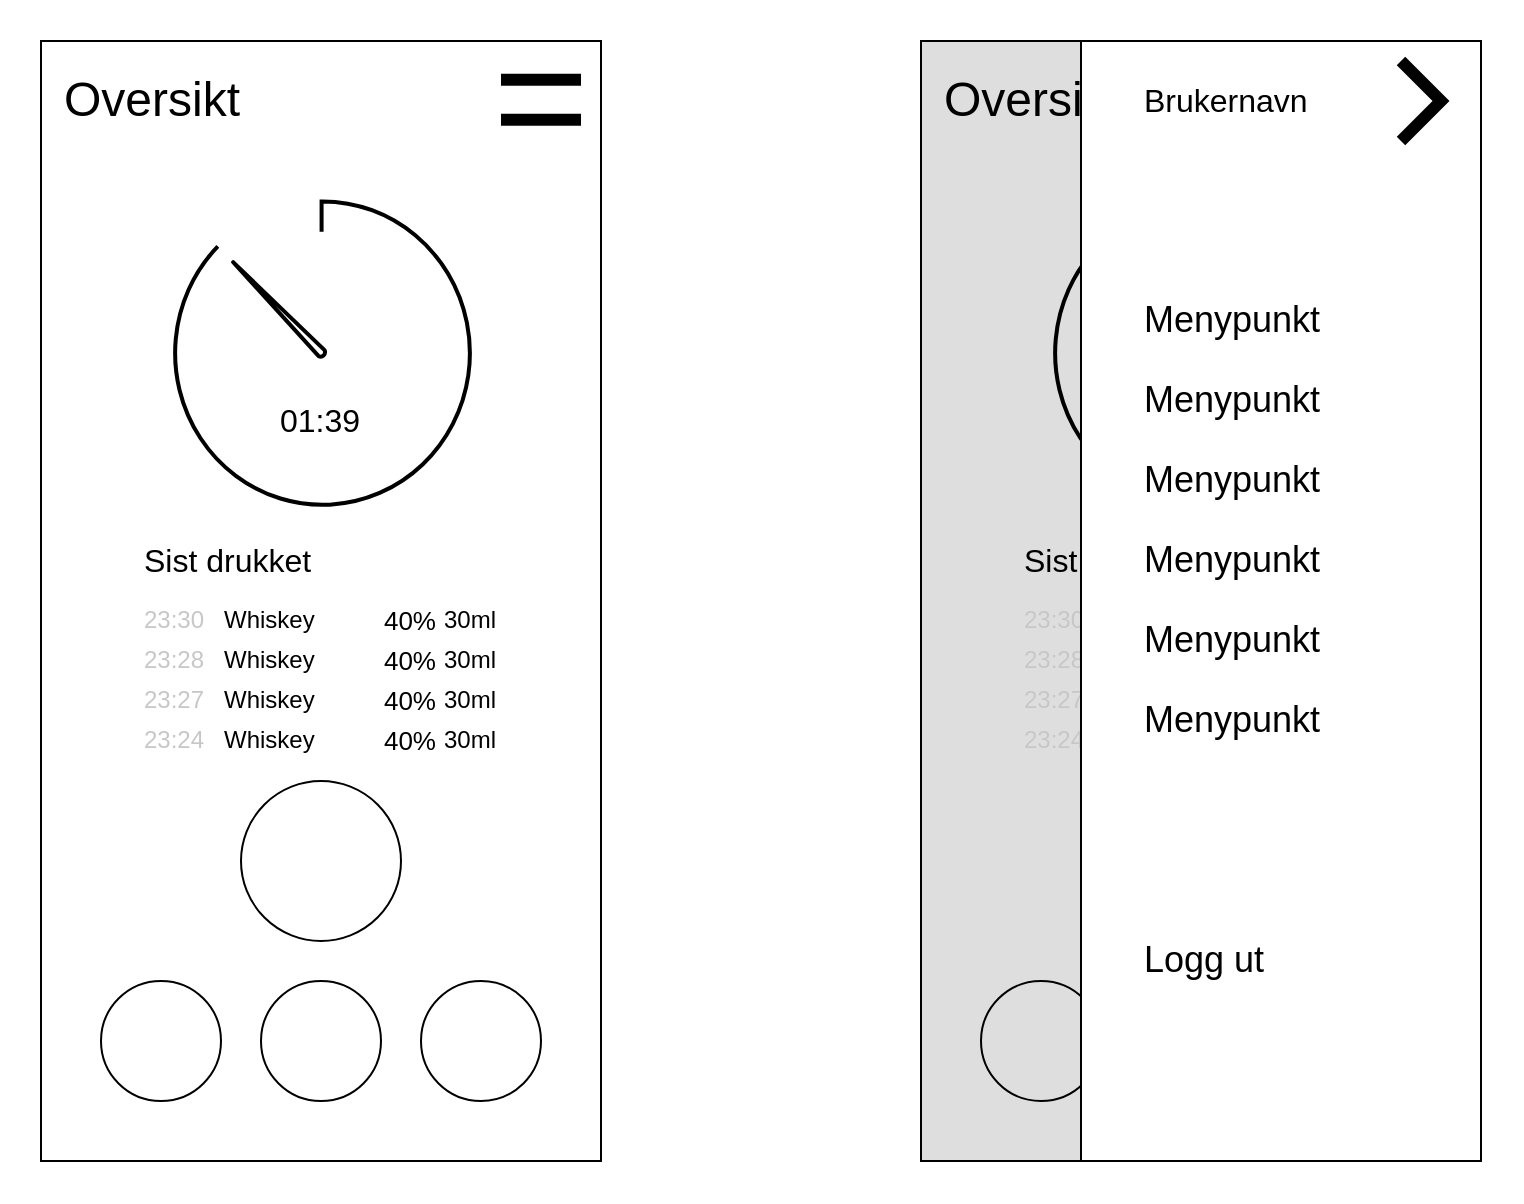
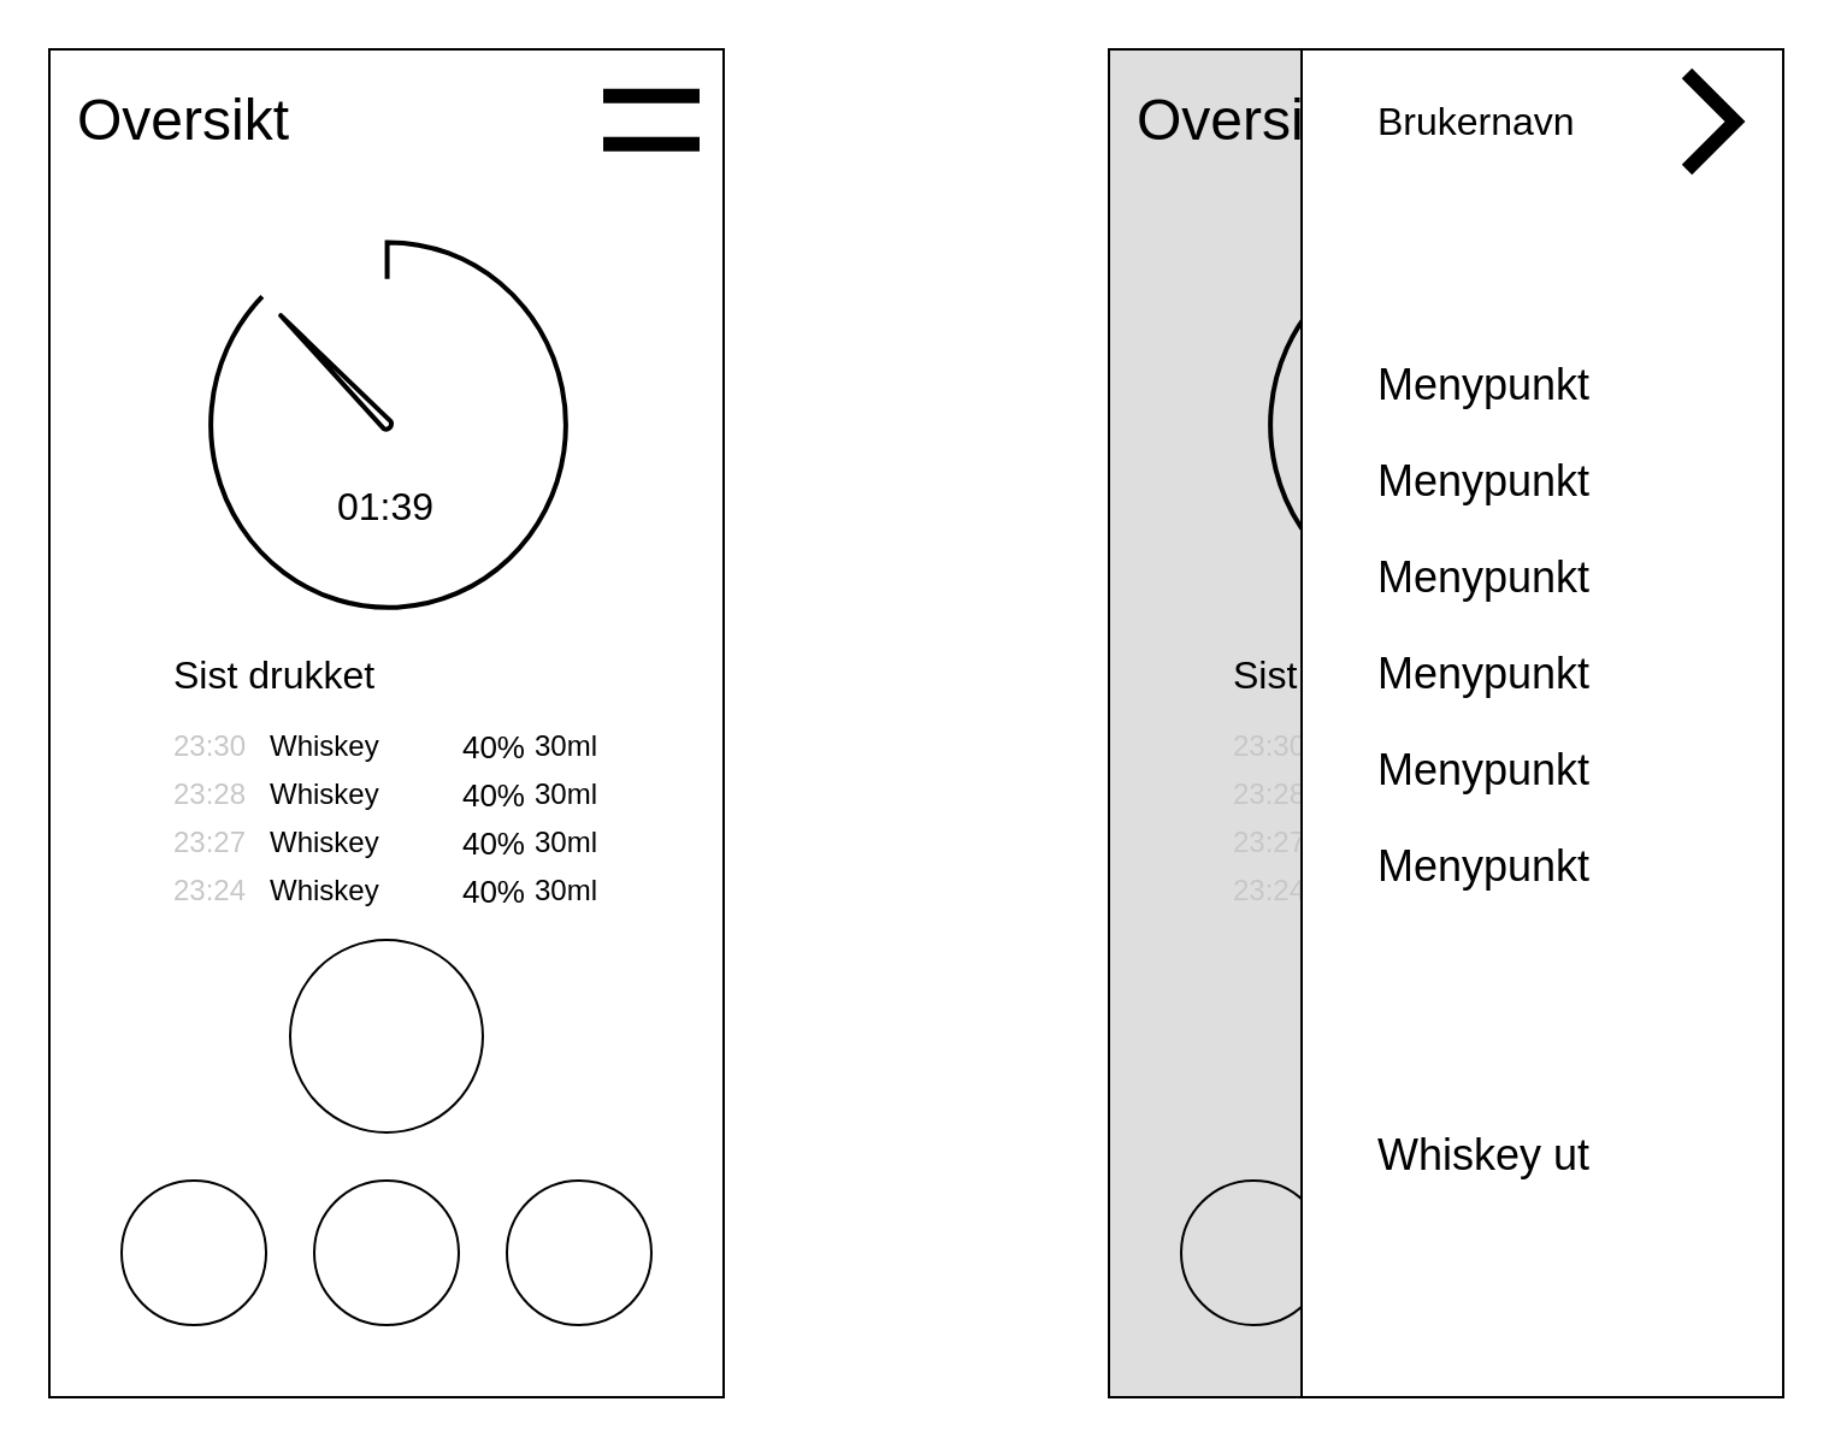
- <mxCell id="108" value="Logg ut" style="text;html=1;strokeColor=none;fillColor=none;align=left;verticalAlign=middle;whiteSpace=wrap;rounded=0;sketch=0;fontSize=18;fontColor=#000000;" parent="16" vertex="1"><mxGeometry x="570" y="460" width="160" height="40" as="geometry" /></mxCell>
+ <mxCell id="108" value="Whiskey ut" style="text;html=1;strokeColor=none;fillColor=none;align=left;verticalAlign=middle;whiteSpace=wrap;rounded=0;sketch=0;fontSize=18;fontColor=#000000;" parent="16" vertex="1"><mxGeometry x="570" y="460" width="160" height="40" as="geometry" /></mxCell>
